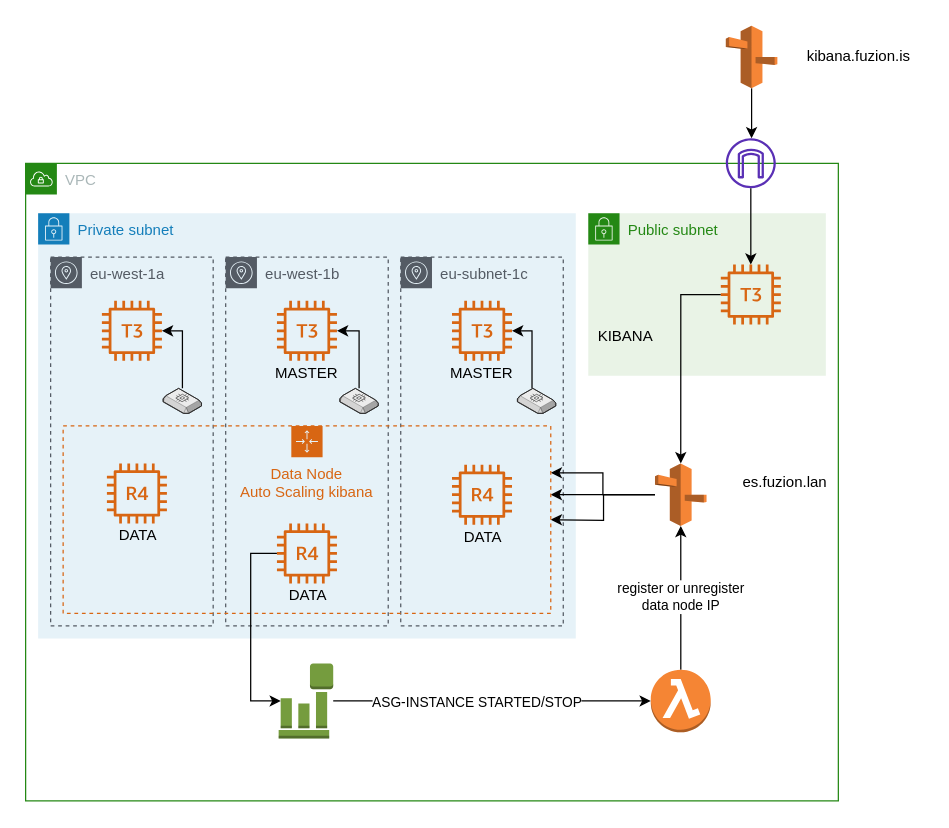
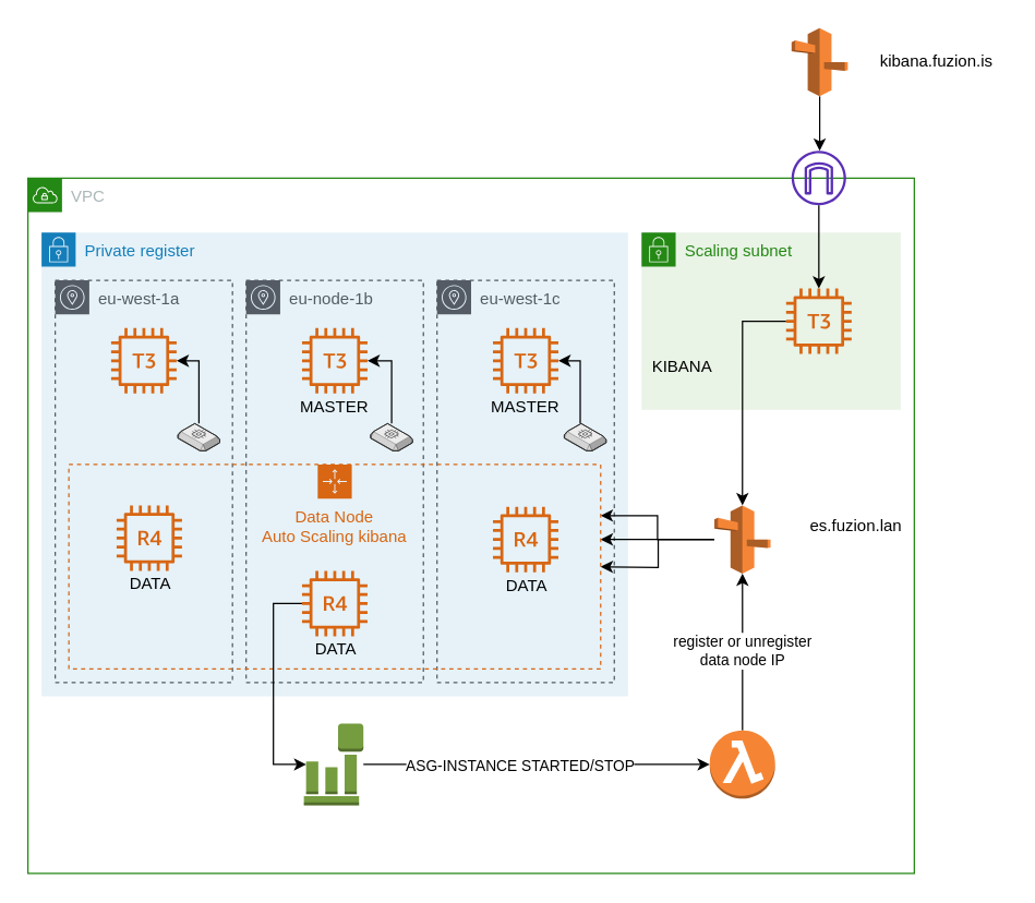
- <mxCell id="8" value="Private subnet" style="points=[[0,0],[0.25,0],[0.5,0],[0.75,0],[1,0],[1,0.25],[1,0.5],[1,0.75],[1,1],[0.75,1],[0.5,1],[0.25,1],[0,1],[0,0.75],[0,0.5],[0,0.25]];outlineConnect=0;gradientColor=none;html=1;whiteSpace=wrap;fontSize=12;fontStyle=0;shape=mxgraph.aws4.group;grIcon=mxgraph.aws4.group_security_group;grStroke=0;strokeColor=#147EBA;fillColor=#E6F2F8;verticalAlign=top;align=left;spacingLeft=30;fontColor=#147EBA;dashed=0;" vertex="1" parent="1"><mxGeometry x="30" y="170" width="430" height="340" as="geometry" /></mxCell>
+ <mxCell id="8" value="Private register" style="points=[[0,0],[0.25,0],[0.5,0],[0.75,0],[1,0],[1,0.25],[1,0.5],[1,0.75],[1,1],[0.75,1],[0.5,1],[0.25,1],[0,1],[0,0.75],[0,0.5],[0,0.25]];outlineConnect=0;gradientColor=none;html=1;whiteSpace=wrap;fontSize=12;fontStyle=0;shape=mxgraph.aws4.group;grIcon=mxgraph.aws4.group_security_group;grStroke=0;strokeColor=#147EBA;fillColor=#E6F2F8;verticalAlign=top;align=left;spacingLeft=30;fontColor=#147EBA;dashed=0;" vertex="1" parent="1"><mxGeometry x="30" y="170" width="430" height="340" as="geometry" /></mxCell>
- <mxCell id="7" value="Public subnet" style="points=[[0,0],[0.25,0],[0.5,0],[0.75,0],[1,0],[1,0.25],[1,0.5],[1,0.75],[1,1],[0.75,1],[0.5,1],[0.25,1],[0,1],[0,0.75],[0,0.5],[0,0.25]];outlineConnect=0;gradientColor=none;html=1;whiteSpace=wrap;fontSize=12;fontStyle=0;shape=mxgraph.aws4.group;grIcon=mxgraph.aws4.group_security_group;grStroke=0;strokeColor=#248814;fillColor=#E9F3E6;verticalAlign=top;align=left;spacingLeft=30;fontColor=#248814;dashed=0;" vertex="1" parent="1"><mxGeometry x="470" y="170" width="190" height="130" as="geometry" /></mxCell>
+ <mxCell id="7" value="Scaling subnet" style="points=[[0,0],[0.25,0],[0.5,0],[0.75,0],[1,0],[1,0.25],[1,0.5],[1,0.75],[1,1],[0.75,1],[0.5,1],[0.25,1],[0,1],[0,0.75],[0,0.5],[0,0.25]];outlineConnect=0;gradientColor=none;html=1;whiteSpace=wrap;fontSize=12;fontStyle=0;shape=mxgraph.aws4.group;grIcon=mxgraph.aws4.group_security_group;grStroke=0;strokeColor=#248814;fillColor=#E9F3E6;verticalAlign=top;align=left;spacingLeft=30;fontColor=#248814;dashed=0;" vertex="1" parent="1"><mxGeometry x="470" y="170" width="190" height="130" as="geometry" /></mxCell>
- <mxCell id="15" value="eu-west-1b" style="outlineConnect=0;gradientColor=none;html=1;whiteSpace=wrap;fontSize=12;fontStyle=0;shape=mxgraph.aws4.group;grIcon=mxgraph.aws4.group_availability_zone;strokeColor=#545B64;fillColor=none;verticalAlign=top;align=left;spacingLeft=30;fontColor=#545B64;dashed=1;" vertex="1" parent="1"><mxGeometry x="180" y="205" width="130" height="295" as="geometry" /></mxCell>
+ <mxCell id="15" value="eu-node-1b" style="outlineConnect=0;gradientColor=none;html=1;whiteSpace=wrap;fontSize=12;fontStyle=0;shape=mxgraph.aws4.group;grIcon=mxgraph.aws4.group_availability_zone;strokeColor=#545B64;fillColor=none;verticalAlign=top;align=left;spacingLeft=30;fontColor=#545B64;dashed=1;" vertex="1" parent="1"><mxGeometry x="180" y="205" width="130" height="295" as="geometry" /></mxCell>
- <mxCell id="18" value="eu-subnet-1c" style="outlineConnect=0;gradientColor=none;html=1;whiteSpace=wrap;fontSize=12;fontStyle=0;shape=mxgraph.aws4.group;grIcon=mxgraph.aws4.group_availability_zone;strokeColor=#545B64;fillColor=none;verticalAlign=top;align=left;spacingLeft=30;fontColor=#545B64;dashed=1;" vertex="1" parent="1"><mxGeometry x="320" y="205" width="130" height="295" as="geometry" /></mxCell>
+ <mxCell id="18" value="eu-west-1c" style="outlineConnect=0;gradientColor=none;html=1;whiteSpace=wrap;fontSize=12;fontStyle=0;shape=mxgraph.aws4.group;grIcon=mxgraph.aws4.group_availability_zone;strokeColor=#545B64;fillColor=none;verticalAlign=top;align=left;spacingLeft=30;fontColor=#545B64;dashed=1;" vertex="1" parent="1"><mxGeometry x="320" y="205" width="130" height="295" as="geometry" /></mxCell>
